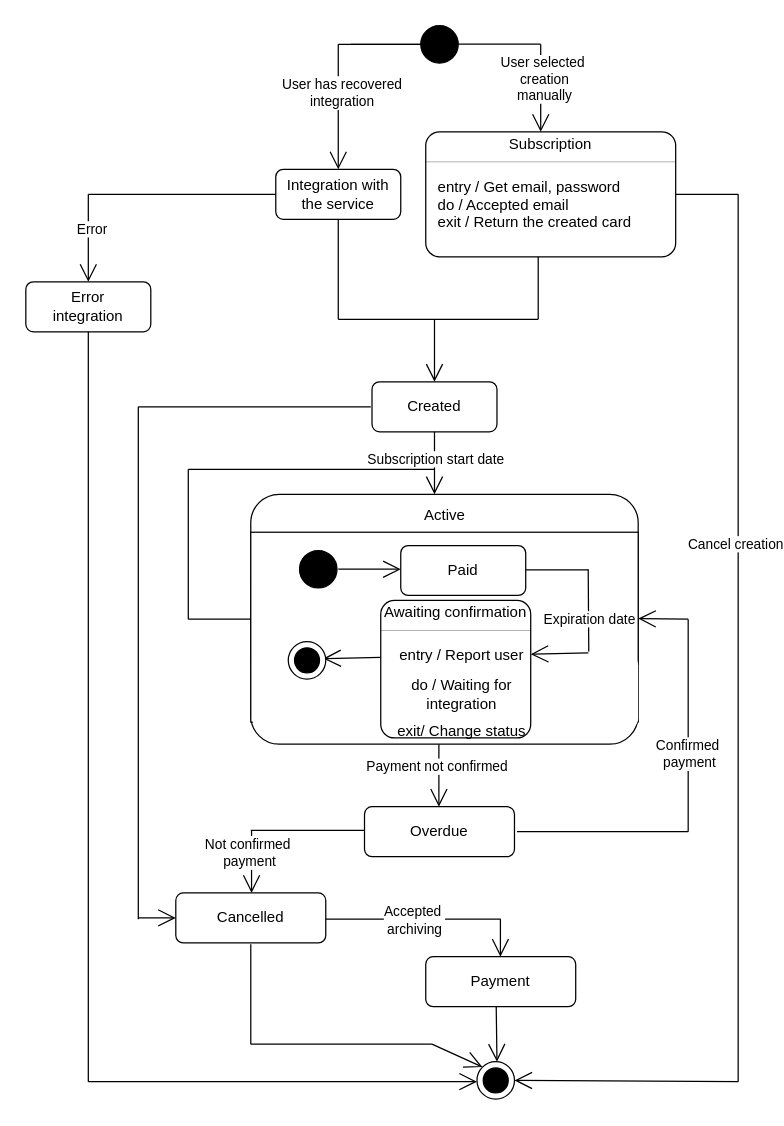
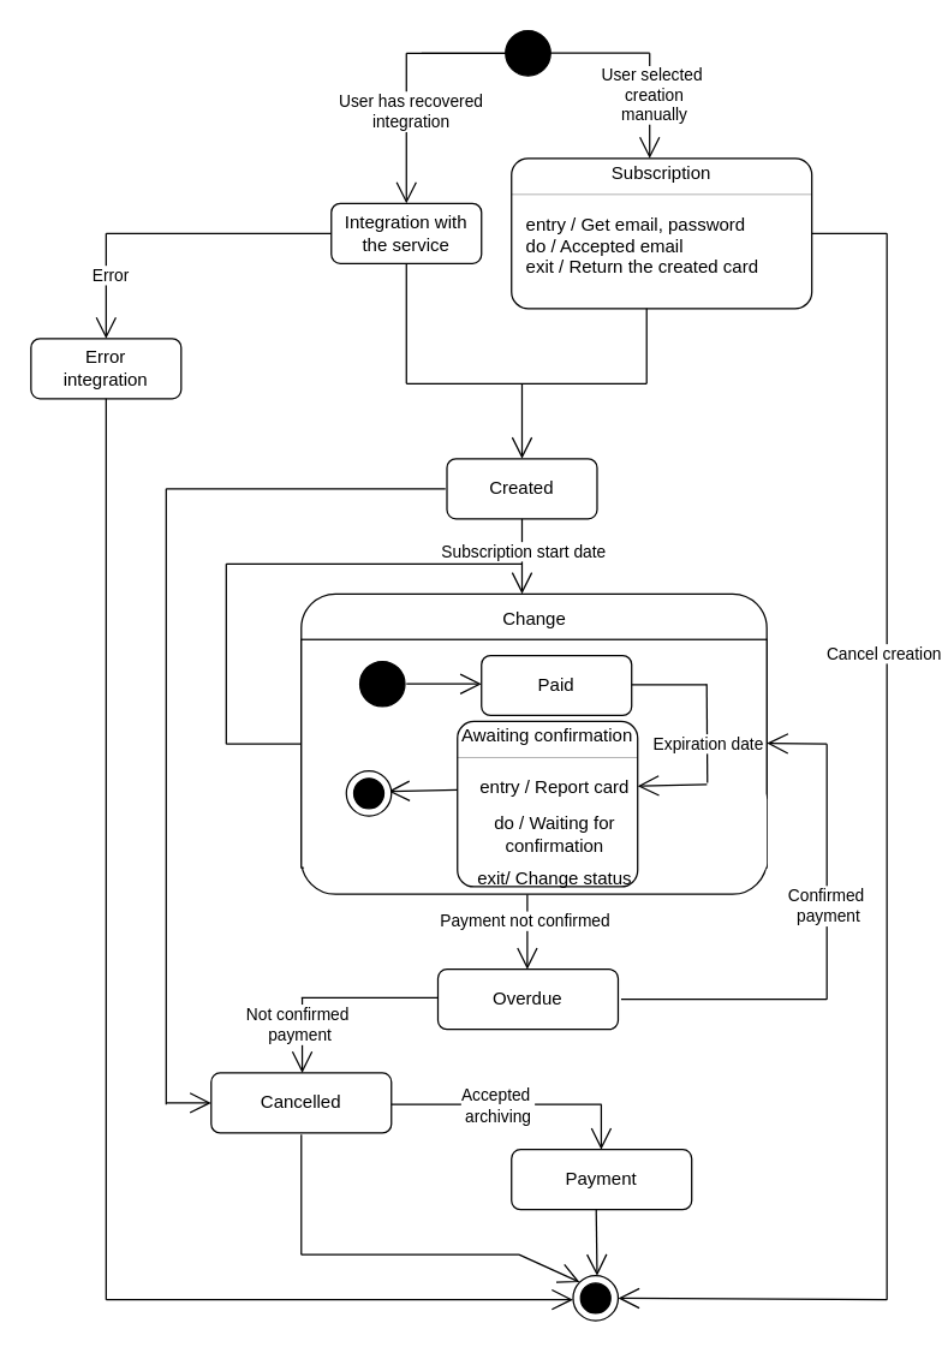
- <mxCell id="64" value="Active" style="text;html=1;align=center;verticalAlign=middle;resizable=0;points=[];autosize=1;strokeColor=none;fillColor=none;" parent="59" vertex="1"><mxGeometry x="124.5" y="2.38" width="60" height="30" as="geometry" /></mxCell>
+ <mxCell id="64" value="Change" style="text;html=1;align=center;verticalAlign=middle;resizable=0;points=[];autosize=1;strokeColor=none;fillColor=none;" parent="59" vertex="1"><mxGeometry x="124.5" y="2.38" width="60" height="30" as="geometry" /></mxCell>
- <mxCell id="72" value="entry / Report user" style="html=1;align=center;spacing=0;spacingLeft=10;verticalAlign=middle;strokeColor=none;fillColor=none;whiteSpace=wrap;" parent="68" vertex="1"><mxGeometry y="38" width="120" height="12" as="geometry" /></mxCell>
+ <mxCell id="72" value="entry / Report card" style="html=1;align=center;spacing=0;spacingLeft=10;verticalAlign=middle;strokeColor=none;fillColor=none;whiteSpace=wrap;" parent="68" vertex="1"><mxGeometry y="38" width="120" height="12" as="geometry" /></mxCell>
- <mxCell id="73" value="do / Waiting for integration" style="html=1;align=center;spacing=0;spacingLeft=10;verticalAlign=middle;strokeColor=none;fillColor=none;whiteSpace=wrap;" parent="68" vertex="1"><mxGeometry y="50" width="120" height="50" as="geometry" /></mxCell>
+ <mxCell id="73" value="do / Waiting for confirmation" style="html=1;align=center;spacing=0;spacingLeft=10;verticalAlign=middle;strokeColor=none;fillColor=none;whiteSpace=wrap;" parent="68" vertex="1"><mxGeometry y="50" width="120" height="50" as="geometry" /></mxCell>
